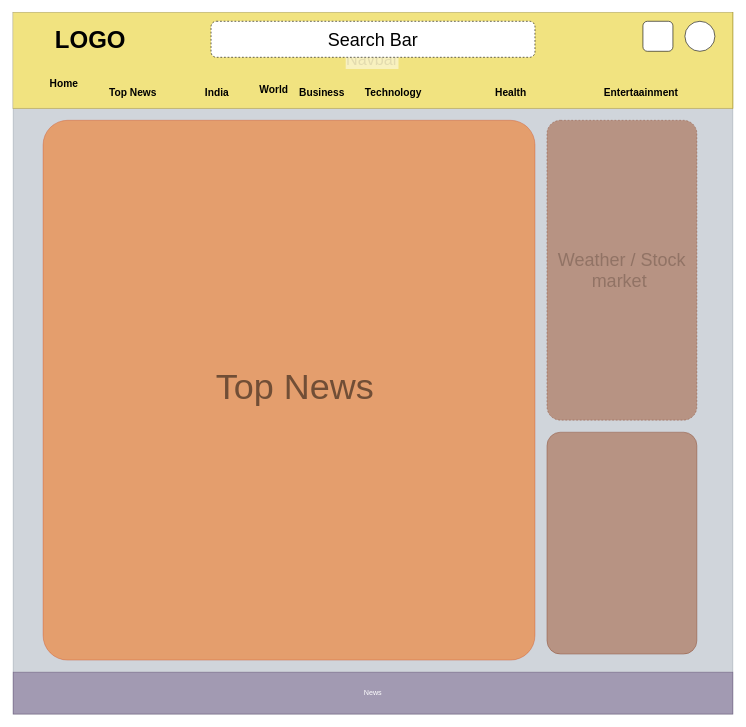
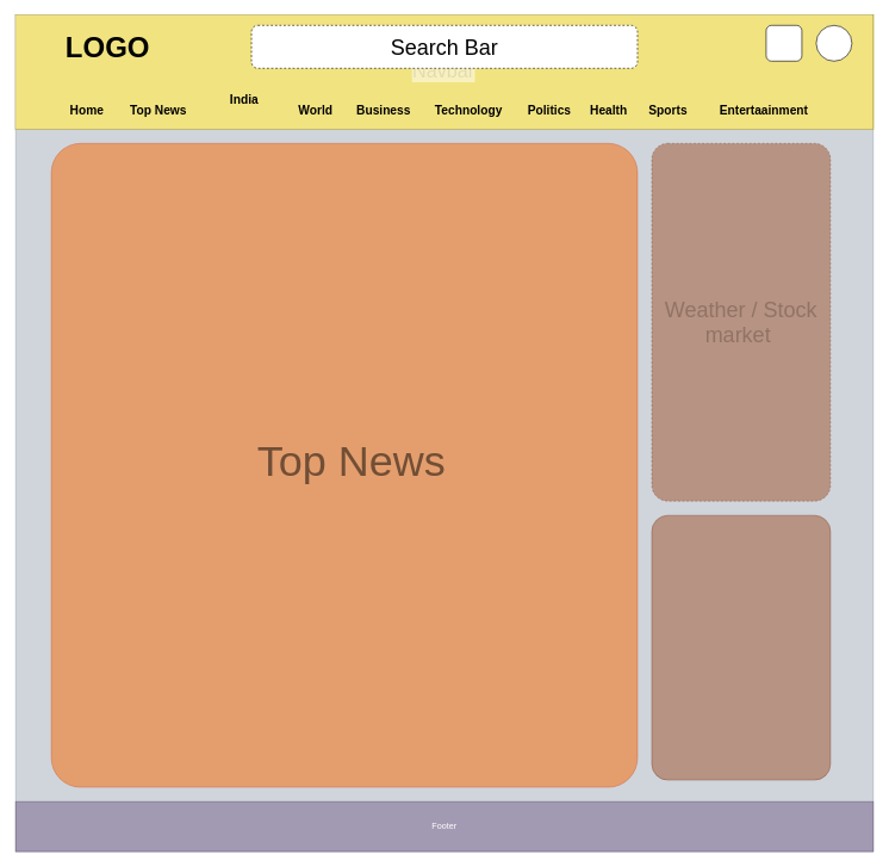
- <mxCell id="10" value="Home" style="text;html=1;strokeColor=none;fillColor=none;align=center;verticalAlign=middle;whiteSpace=wrap;rounded=0;fontSize=17;fontStyle=1" vertex="1" parent="5"><mxGeometry x="55" y="105" width="60" height="30" as="geometry" /></mxCell>
+ <mxCell id="10" value="Home" style="text;html=1;strokeColor=none;fillColor=none;align=center;verticalAlign=middle;whiteSpace=wrap;rounded=0;fontSize=17;fontStyle=1" vertex="1" parent="5"><mxGeometry x="70" y="120" width="60" height="30" as="geometry" /></mxCell>
- <mxCell id="13" value="World" style="text;html=1;strokeColor=none;fillColor=none;align=center;verticalAlign=middle;whiteSpace=wrap;rounded=0;fontSize=17;fontStyle=1" vertex="1" parent="5"><mxGeometry x="405" y="115" width="60" height="30" as="geometry" /></mxCell>
+ <mxCell id="13" value="World" style="text;html=1;strokeColor=none;fillColor=none;align=center;verticalAlign=middle;whiteSpace=wrap;rounded=0;fontSize=17;fontStyle=1" vertex="1" parent="5"><mxGeometry x="390" y="120" width="60" height="30" as="geometry" /></mxCell>
- <mxCell id="12" value="India" style="text;html=1;strokeColor=none;fillColor=none;align=center;verticalAlign=middle;whiteSpace=wrap;rounded=0;fontSize=17;fontStyle=1" vertex="1" parent="5"><mxGeometry x="310" y="120" width="60" height="30" as="geometry" /></mxCell>
+ <mxCell id="12" value="India" style="text;html=1;strokeColor=none;fillColor=none;align=center;verticalAlign=middle;whiteSpace=wrap;rounded=0;fontSize=17;fontStyle=1" vertex="1" parent="5"><mxGeometry x="290" y="105" width="60" height="30" as="geometry" /></mxCell>
+ <mxCell id="16" value="Politics" style="text;html=1;strokeColor=none;fillColor=none;align=center;verticalAlign=middle;whiteSpace=wrap;rounded=0;fontSize=17;fontStyle=1" vertex="1" parent="5"><mxGeometry x="717" y="120" width="60" height="30" as="geometry" /></mxCell>
+ <mxCell id="17" value="Sports" style="text;html=1;strokeColor=none;fillColor=none;align=center;verticalAlign=middle;whiteSpace=wrap;rounded=0;fontSize=17;fontStyle=1" vertex="1" parent="5"><mxGeometry x="883" y="120" width="60" height="30" as="geometry" /></mxCell>
- <mxCell id="22" value="News" style="rounded=0;whiteSpace=wrap;html=1;opacity=50;fillColor=#76608a;fontColor=#ffffff;strokeColor=#432D57;" vertex="1" parent="1"><mxGeometry x="21" y="1120" width="1200" height="70" as="geometry" /></mxCell>
+ <mxCell id="22" value="Footer" style="rounded=0;whiteSpace=wrap;html=1;opacity=50;fillColor=#76608a;fontColor=#ffffff;strokeColor=#432D57;" vertex="1" parent="1"><mxGeometry x="21" y="1120" width="1200" height="70" as="geometry" /></mxCell>
